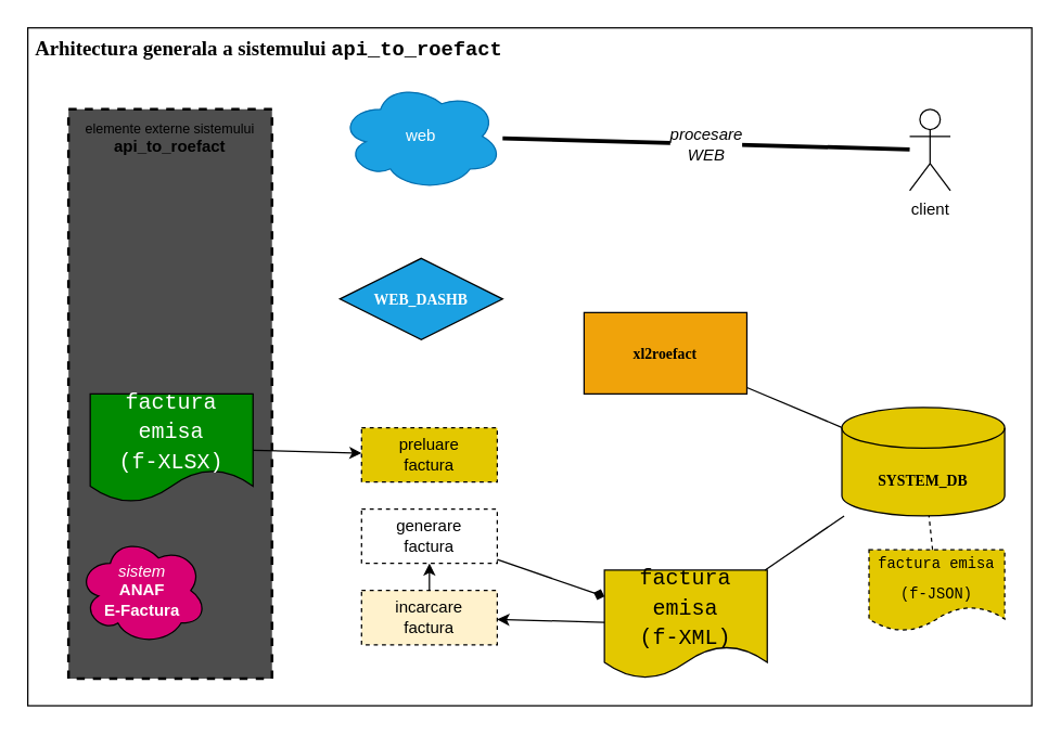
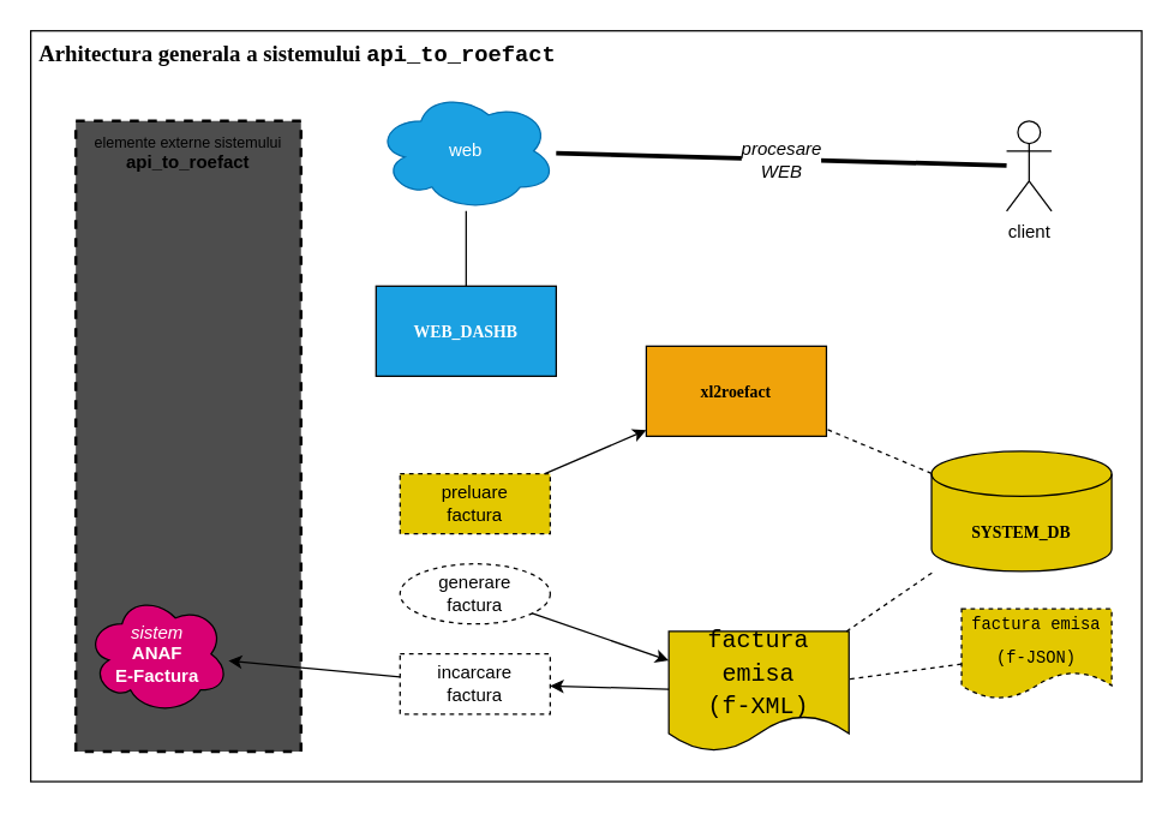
+ <mxCell id="13" value="" style="endArrow=none;html=1;rounded=0;strokeColor=#000000;" parent="1" source="6" target="8" edge="1"><mxGeometry width="50" height="50" relative="1" as="geometry"><mxPoint x="570" y="370" as="sourcePoint" /><mxPoint x="620" y="320" as="targetPoint" /></mxGeometry></mxCell>
- <mxCell id="6" value="&lt;div style=&quot;color: rgb(255, 255, 255); font-size: 11px; line-height: 22px;&quot;&gt;&lt;div style=&quot;line-height: 22px; font-size: 11px;&quot;&gt;&lt;div style=&quot;line-height: 22px; font-size: 11px;&quot;&gt;WEB_DASHB&lt;/div&gt;&lt;/div&gt;&lt;/div&gt;" style="rhombus;whiteSpace=wrap;html=1;fontFamily=Verdana;fontStyle=1;fontSize=11;fillColor=#1ba1e2;fontColor=#ffffff;strokeColor=#000000;labelBackgroundColor=none;" parent="1" vertex="1"><mxGeometry x="250" y="190" width="120" height="60" as="geometry" /></mxCell>
+ <mxCell id="6" value="&lt;div style=&quot;color: rgb(255, 255, 255); font-size: 11px; line-height: 22px;&quot;&gt;&lt;div style=&quot;line-height: 22px; font-size: 11px;&quot;&gt;&lt;div style=&quot;line-height: 22px; font-size: 11px;&quot;&gt;WEB_DASHB&lt;/div&gt;&lt;/div&gt;&lt;/div&gt;" style="rounded=0;whiteSpace=wrap;html=1;fontFamily=Verdana;fontStyle=1;fontSize=11;fillColor=#1ba1e2;fontColor=#ffffff;strokeColor=#000000;labelBackgroundColor=none;" parent="1" vertex="1"><mxGeometry x="250" y="190" width="120" height="60" as="geometry" /></mxCell>
- <mxCell id="16" value="" style="endArrow=none;html=1;rounded=0;strokeColor=#000000;" parent="1" source="7" target="5" edge="1"><mxGeometry width="50" height="50" relative="1" as="geometry"><mxPoint x="440" y="249" as="sourcePoint" /><mxPoint x="275" y="191" as="targetPoint" /></mxGeometry></mxCell>
+ <mxCell id="16" value="" style="endArrow=none;html=1;rounded=0;strokeColor=#000000;dashed=1;" parent="1" source="7" target="5" edge="1"><mxGeometry width="50" height="50" relative="1" as="geometry"><mxPoint x="440" y="249" as="sourcePoint" /><mxPoint x="275" y="191" as="targetPoint" /></mxGeometry></mxCell>
+ <mxCell id="26" value="" style="endArrow=classic;html=1;rounded=0;endFill=1;strokeColor=#000000;" parent="1" source="17" target="5" edge="1"><mxGeometry width="50" height="50" relative="1" as="geometry"><mxPoint x="210" y="367" as="sourcePoint" /><mxPoint x="290" y="369" as="targetPoint" /></mxGeometry></mxCell>
- <mxCell id="10" value="&lt;div style=&quot;color: rgb(255, 255, 255); font-family: Consolas, &amp;quot;Courier New&amp;quot;, monospace; font-size: 16px; line-height: 22px;&quot;&gt;factura emisa&lt;/div&gt;&lt;div style=&quot;color: rgb(255, 255, 255); font-family: Consolas, &amp;quot;Courier New&amp;quot;, monospace; font-size: 16px; line-height: 22px;&quot;&gt;(f-XLSX)&lt;/div&gt;" style="shape=document;whiteSpace=wrap;html=1;boundedLbl=1;fillColor=#008a00;fontColor=#ffffff;strokeColor=#000000;labelBackgroundColor=none;" parent="1" vertex="1"><mxGeometry x="66" y="290" width="120" height="80" as="geometry" /></mxCell>
- <mxCell id="21" value="" style="endArrow=classic;html=1;rounded=0;endFill=1;strokeColor=#000000;" parent="1" source="10" target="17" edge="1"><mxGeometry width="50" height="50" relative="1" as="geometry"><mxPoint x="96" y="465" as="sourcePoint" /><mxPoint x="146" y="415" as="targetPoint" /></mxGeometry></mxCell>
- <mxCell id="15" value="" style="endArrow=none;dashed=1;html=1;rounded=0;strokeColor=#000000;labelBackgroundColor=none;fontColor=#000000;" parent="1" source="12" target="7" edge="1"><mxGeometry width="50" height="50" relative="1" as="geometry"><mxPoint x="655" y="380" as="sourcePoint" /><mxPoint x="705" y="330" as="targetPoint" /></mxGeometry></mxCell>
+ <mxCell id="15" value="" style="endArrow=none;dashed=1;html=1;rounded=0;strokeColor=#000000;labelBackgroundColor=none;fontColor=#000000;" parent="1" source="12" target="11" edge="1"><mxGeometry width="50" height="50" relative="1" as="geometry"><mxPoint x="655" y="380" as="sourcePoint" /><mxPoint x="705" y="330" as="targetPoint" /></mxGeometry></mxCell>
- <mxCell id="18" value="generare&lt;br&gt;factura" style="rounded=0;whiteSpace=wrap;html=1;dashed=1;strokeColor=#000000;" parent="1" vertex="1"><mxGeometry x="266" y="375" width="100" height="40" as="geometry" /></mxCell>
+ <mxCell id="18" value="generare&lt;br&gt;factura" style="ellipse;whiteSpace=wrap;html=1;dashed=1;strokeColor=#000000;" parent="1" vertex="1"><mxGeometry x="266" y="375" width="100" height="40" as="geometry" /></mxCell>
- <mxCell id="20" value="" style="endArrow=none;dashed=0;html=1;rounded=0;strokeColor=#000000;" parent="1" source="11" target="7" edge="1"><mxGeometry width="50" height="50" relative="1" as="geometry"><mxPoint x="753" y="410" as="sourcePoint" /><mxPoint x="732" y="390" as="targetPoint" /></mxGeometry></mxCell>
+ <mxCell id="20" value="" style="endArrow=none;dashed=1;html=1;rounded=0;strokeColor=#000000;" parent="1" source="11" target="7" edge="1"><mxGeometry width="50" height="50" relative="1" as="geometry"><mxPoint x="753" y="410" as="sourcePoint" /><mxPoint x="732" y="390" as="targetPoint" /></mxGeometry></mxCell>
- <mxCell id="25" value="" style="endArrow=classic;html=1;rounded=0;endFill=1;strokeColor=#000000;" parent="1" source="19" target="18" edge="1"><mxGeometry width="50" height="50" relative="1" as="geometry"><mxPoint x="476" y="444" as="sourcePoint" /><mxPoint x="376" y="458" as="targetPoint" /></mxGeometry></mxCell>
+ <mxCell id="25" value="" style="endArrow=classic;html=1;rounded=0;endFill=1;strokeColor=#000000;" parent="1" source="19" target="24" edge="1"><mxGeometry width="50" height="50" relative="1" as="geometry"><mxPoint x="476" y="444" as="sourcePoint" /><mxPoint x="376" y="458" as="targetPoint" /></mxGeometry></mxCell>
- <mxCell id="22" value="" style="endArrow=diamond;html=1;rounded=0;endFill=1;strokeColor=#000000;" parent="1" source="18" target="11" edge="1"><mxGeometry width="50" height="50" relative="1" as="geometry"><mxPoint x="160" y="355" as="sourcePoint" /><mxPoint x="290" y="366" as="targetPoint" /></mxGeometry></mxCell>
+ <mxCell id="22" value="" style="endArrow=classic;html=1;rounded=0;endFill=1;strokeColor=#000000;" parent="1" source="18" target="11" edge="1"><mxGeometry width="50" height="50" relative="1" as="geometry"><mxPoint x="160" y="355" as="sourcePoint" /><mxPoint x="290" y="366" as="targetPoint" /></mxGeometry></mxCell>
- <mxCell id="19" value="incarcare&lt;br&gt;factura" style="rounded=0;whiteSpace=wrap;html=1;dashed=1;strokeColor=#000000;fillColor=#fff2cc;" parent="1" vertex="1"><mxGeometry x="266" y="435" width="100" height="40" as="geometry" /></mxCell>
+ <mxCell id="19" value="incarcare&lt;br&gt;factura" style="rounded=0;whiteSpace=wrap;html=1;dashed=1;strokeColor=#000000;" parent="1" vertex="1"><mxGeometry x="266" y="435" width="100" height="40" as="geometry" /></mxCell>
